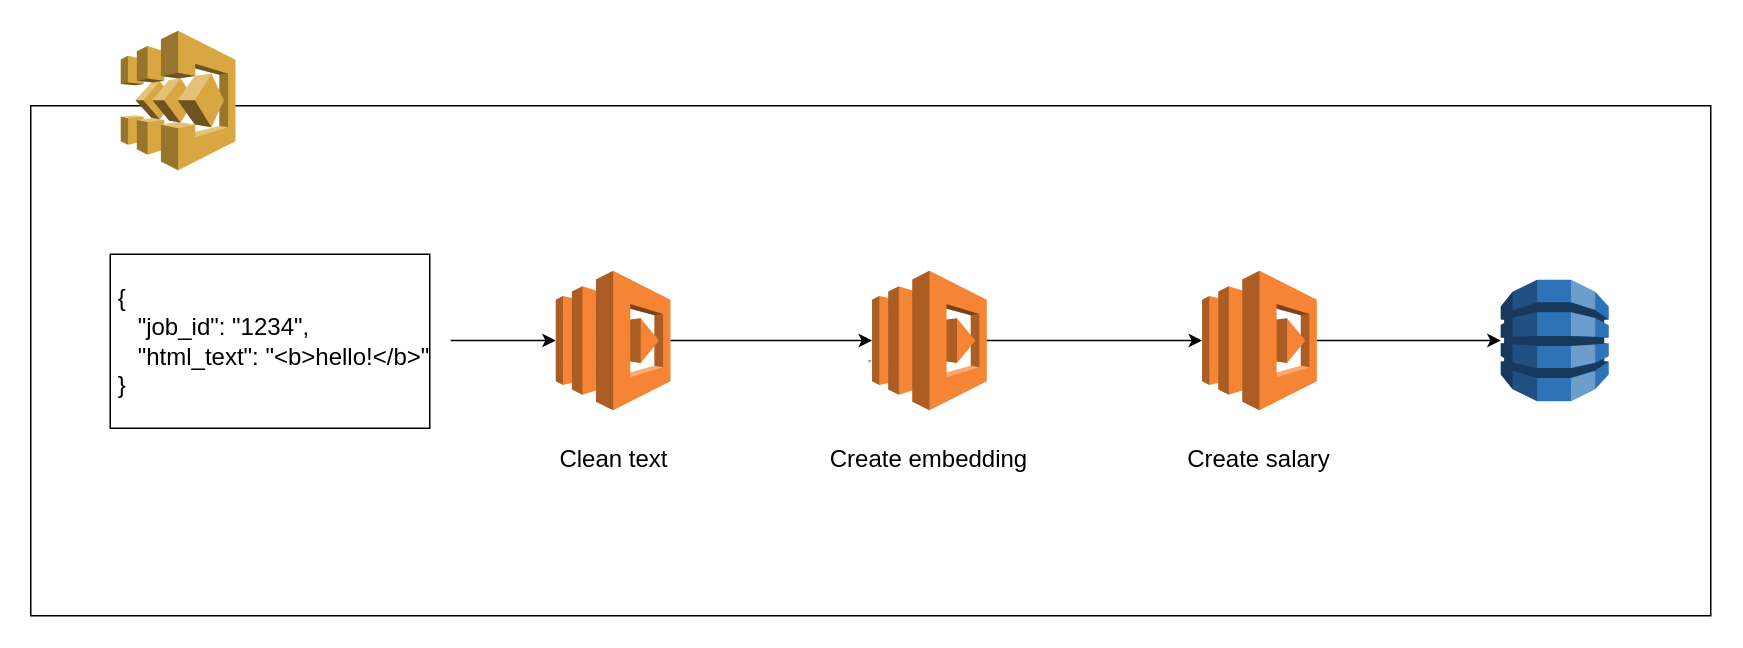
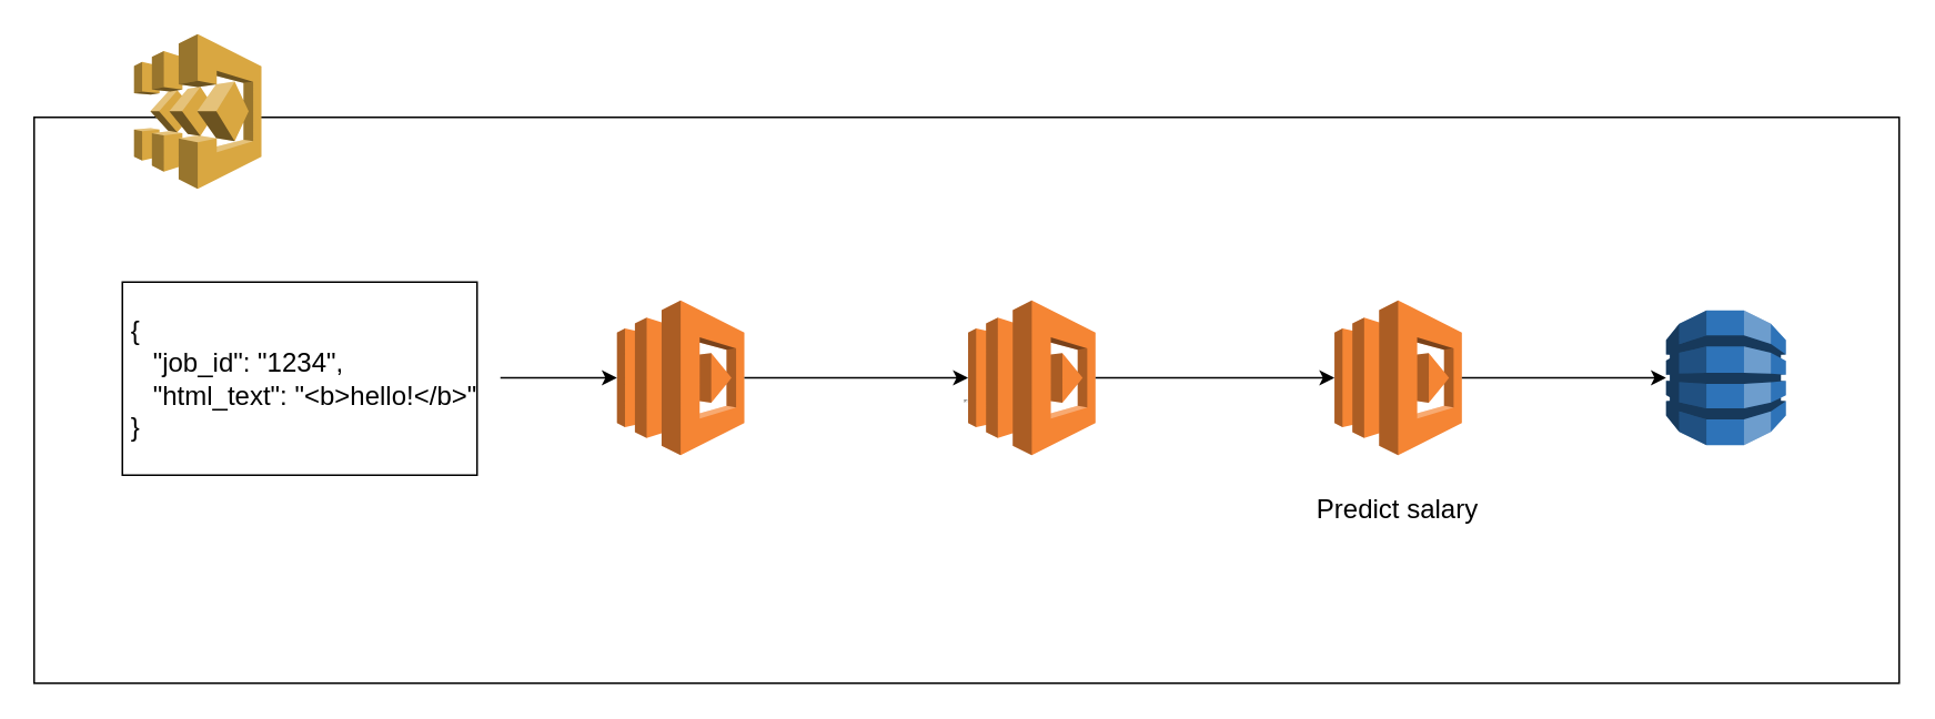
- <mxCell id="13" value="Clean text" style="text;html=1;strokeColor=none;fillColor=none;align=center;verticalAlign=middle;whiteSpace=wrap;rounded=0;fontSize=16;" vertex="1" parent="11"><mxGeometry y="110" width="78.25" height="30" as="geometry" /></mxCell>
- <mxCell id="10" value="Create embedding" style="text;html=1;strokeColor=none;fillColor=none;align=center;verticalAlign=middle;whiteSpace=wrap;rounded=0;fontSize=16;" vertex="1" parent="8"><mxGeometry y="110" width="138.25" height="30" as="geometry" /></mxCell>
- <mxCell id="7" value="Create salary" style="text;html=1;strokeColor=none;fillColor=none;align=center;verticalAlign=middle;whiteSpace=wrap;rounded=0;fontSize=16;" vertex="1" parent="5"><mxGeometry y="110" width="138.25" height="30" as="geometry" /></mxCell>
+ <mxCell id="7" value="Predict salary" style="text;html=1;strokeColor=none;fillColor=none;align=center;verticalAlign=middle;whiteSpace=wrap;rounded=0;fontSize=16;" vertex="1" parent="5"><mxGeometry y="110" width="138.25" height="30" as="geometry" /></mxCell>
